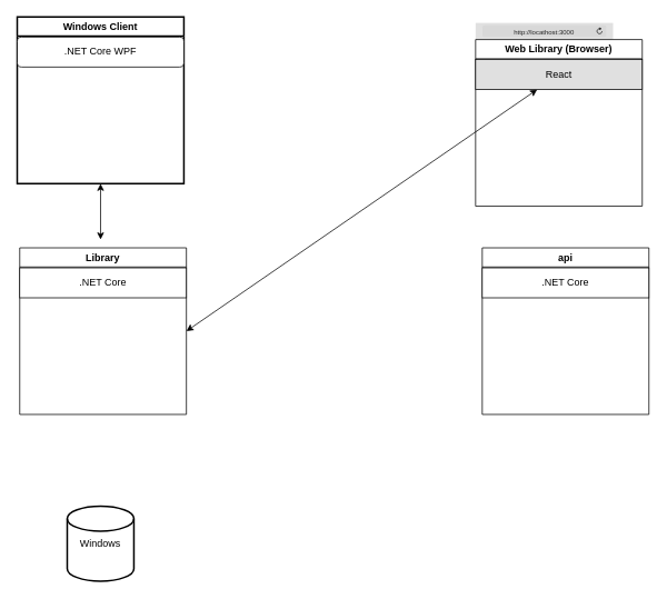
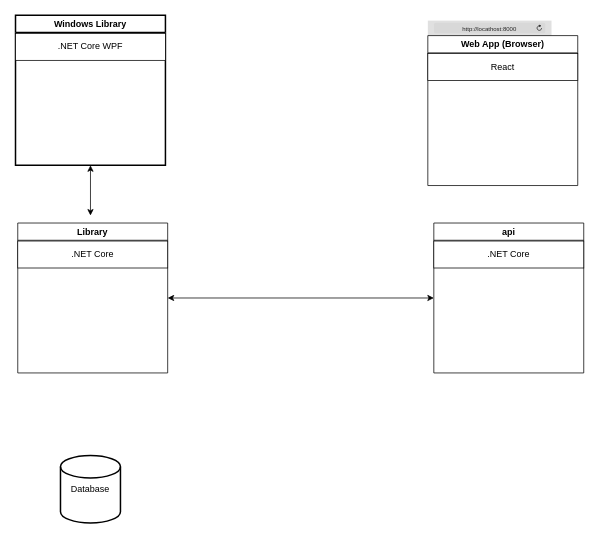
- <mxCell id="8" value="Windows Client" style="swimlane;strokeWidth=2;perimeterSpacing=0;rounded=0;glass=0;shadow=0;swimlaneLine=1;" parent="1" vertex="1"><mxGeometry x="20" y="20" width="200" height="200" as="geometry"><mxRectangle x="80" y="80" width="60" height="30" as="alternateBounds" /></mxGeometry></mxCell>
+ <mxCell id="8" value="Windows Library" style="swimlane;strokeWidth=2;perimeterSpacing=0;rounded=0;glass=0;shadow=0;swimlaneLine=1;" parent="1" vertex="1"><mxGeometry x="20" y="20" width="200" height="200" as="geometry"><mxRectangle x="80" y="80" width="60" height="30" as="alternateBounds" /></mxGeometry></mxCell>
- <mxCell id="4" value="http://locathost:3000" style="html=1;strokeWidth=1;shadow=0;dashed=0;shape=mxgraph.ios7ui.url;fillColor=#e0e0e0;strokeColor=#c0c0c0;buttonText=;strokeColor2=#222222;fontColor=#222222;fontSize=8;spacingTop=2;align=center;whiteSpace=wrap;" parent="3" vertex="1"><mxGeometry width="165" height="20" as="geometry" /></mxCell>
+ <mxCell id="4" value="http://locathost:8000" style="html=1;strokeWidth=1;shadow=0;dashed=0;shape=mxgraph.ios7ui.url;fillColor=#e0e0e0;strokeColor=#c0c0c0;buttonText=;strokeColor2=#222222;fontColor=#222222;fontSize=8;spacingTop=2;align=center;whiteSpace=wrap;" parent="3" vertex="1"><mxGeometry width="165" height="20" as="geometry" /></mxCell>
- <mxCell id="14" value="Web Library (Browser)" style="swimlane;whiteSpace=wrap;html=1;" parent="1" vertex="1"><mxGeometry x="570" y="47" width="200" height="200" as="geometry"><mxRectangle x="580" y="90" width="50" height="30" as="alternateBounds" /></mxGeometry></mxCell>
+ <mxCell id="14" value="Web App (Browser)" style="swimlane;whiteSpace=wrap;html=1;" parent="1" vertex="1"><mxGeometry x="570" y="47" width="200" height="200" as="geometry"><mxRectangle x="580" y="90" width="50" height="30" as="alternateBounds" /></mxGeometry></mxCell>
- <mxCell id="9" value=".NET Core WPF" style="whiteSpace=wrap;html=1;shadow=0;rounded=1;" parent="8" vertex="1"><mxGeometry y="24" width="200" height="36" as="geometry" /></mxCell>
+ <mxCell id="9" value=".NET Core WPF" style="rounded=0;whiteSpace=wrap;html=1;shadow=0;" parent="8" vertex="1"><mxGeometry y="24" width="200" height="36" as="geometry" /></mxCell>
- <mxCell id="15" value="React" style="rounded=0;whiteSpace=wrap;html=1;fillColor=#e0e0e0;" parent="14" vertex="1"><mxGeometry y="24" width="200" height="36" as="geometry" /></mxCell>
+ <mxCell id="15" value="React" style="rounded=0;whiteSpace=wrap;html=1;" parent="14" vertex="1"><mxGeometry y="24" width="200" height="36" as="geometry" /></mxCell>
- <mxCell id="13" value="" style="endArrow=classic;startArrow=classic;html=1;rounded=0;exitX=1;exitY=0.5;exitDx=0;exitDy=0;" parent="1" source="6" target="15" edge="1"><mxGeometry width="50" height="50" relative="1" as="geometry"><mxPoint x="310" y="447" as="sourcePoint" /><mxPoint x="360" y="397" as="targetPoint" /></mxGeometry></mxCell>
+ <mxCell id="13" value="" style="endArrow=classic;startArrow=classic;html=1;rounded=0;exitX=1;exitY=0.5;exitDx=0;exitDy=0;entryX=0;entryY=0.5;entryDx=0;entryDy=0;" parent="1" source="6" target="10" edge="1"><mxGeometry width="50" height="50" relative="1" as="geometry"><mxPoint x="310" y="447" as="sourcePoint" /><mxPoint x="360" y="397" as="targetPoint" /></mxGeometry></mxCell>
- <mxCell id="2" value="Windows" style="strokeWidth=2;html=1;shape=mxgraph.flowchart.database;whiteSpace=wrap;" parent="1" vertex="1"><mxGeometry x="80" y="607" width="80" height="90" as="geometry" /></mxCell>
+ <mxCell id="2" value="Database" style="strokeWidth=2;html=1;shape=mxgraph.flowchart.database;whiteSpace=wrap;" parent="1" vertex="1"><mxGeometry x="80" y="607" width="80" height="90" as="geometry" /></mxCell>
